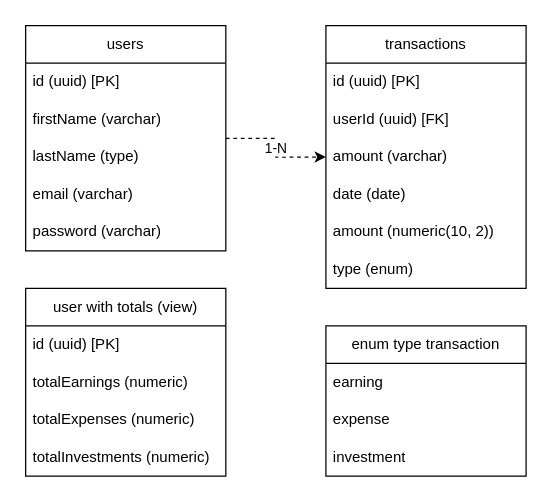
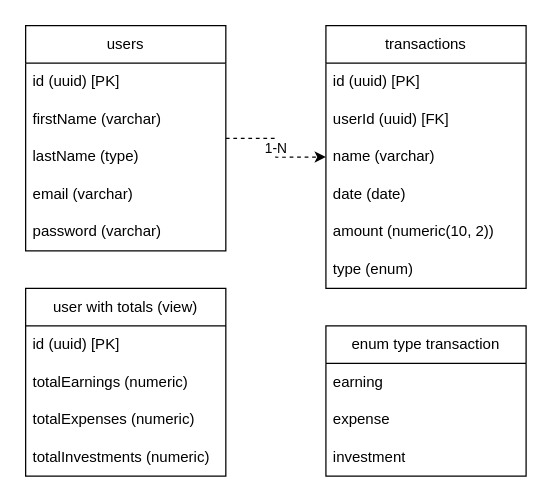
- <mxCell id="11" value="amount (varchar)" style="text;strokeColor=none;fillColor=none;align=left;verticalAlign=middle;spacingLeft=4;spacingRight=4;overflow=hidden;points=[[0,0.5],[1,0.5]];portConstraint=eastwest;rotatable=0;whiteSpace=wrap;html=1;" parent="8" vertex="1"><mxGeometry y="90" width="160" height="30" as="geometry" /></mxCell>
+ <mxCell id="11" value="name (varchar)" style="text;strokeColor=none;fillColor=none;align=left;verticalAlign=middle;spacingLeft=4;spacingRight=4;overflow=hidden;points=[[0,0.5],[1,0.5]];portConstraint=eastwest;rotatable=0;whiteSpace=wrap;html=1;" parent="8" vertex="1"><mxGeometry y="90" width="160" height="30" as="geometry" /></mxCell>
